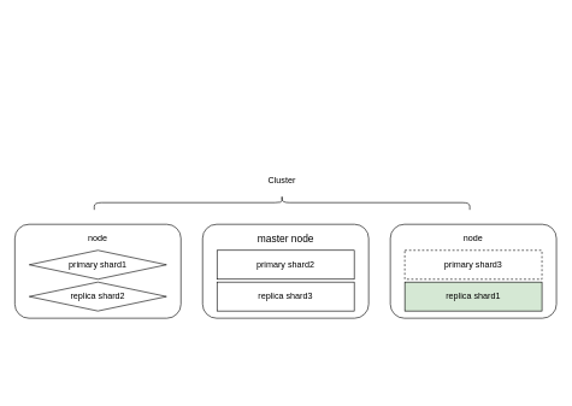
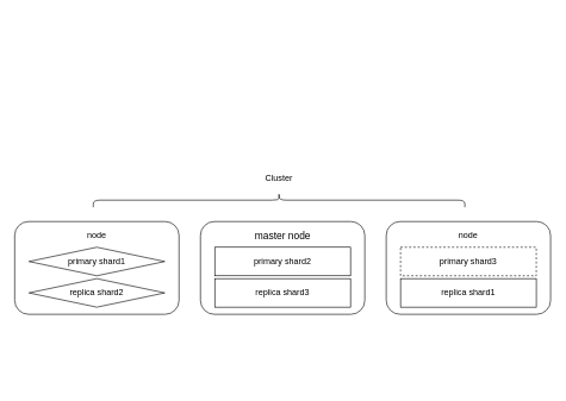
- <mxCell id="7" value="&lt;span&gt;replica shard1&lt;/span&gt;" style="rounded=0;whiteSpace=wrap;html=1;fillColor=#d5e8d4;" parent="1" vertex="1"><mxGeometry x="560" y="390" width="190" height="40" as="geometry" /></mxCell>
+ <mxCell id="7" value="&lt;span&gt;replica shard1&lt;/span&gt;" style="rounded=0;whiteSpace=wrap;html=1;" parent="1" vertex="1"><mxGeometry x="560" y="390" width="190" height="40" as="geometry" /></mxCell>
